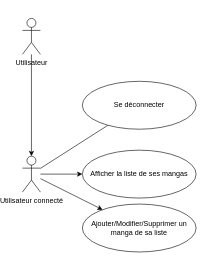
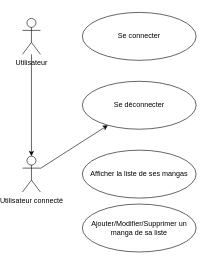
+ <mxCell id="4" value="Se connecter" style="ellipse;whiteSpace=wrap;html=1;" parent="1" vertex="1"><mxGeometry x="120" y="20" width="190" height="80" as="geometry" /></mxCell>
- <mxCell id="5" style="edgeStyle=none;html=1;endArrow=none;" parent="1" source="8" target="9" edge="1"><mxGeometry relative="1" as="geometry" /></mxCell>
+ <mxCell id="5" style="edgeStyle=none;html=1;" parent="1" source="8" target="9" edge="1"><mxGeometry relative="1" as="geometry" /></mxCell>
- <mxCell id="6" style="edgeStyle=none;html=1;" parent="1" source="8" target="10" edge="1"><mxGeometry relative="1" as="geometry" /></mxCell>
- <mxCell id="7" style="edgeStyle=none;html=1;" parent="1" source="8" target="11" edge="1"><mxGeometry relative="1" as="geometry" /></mxCell>
